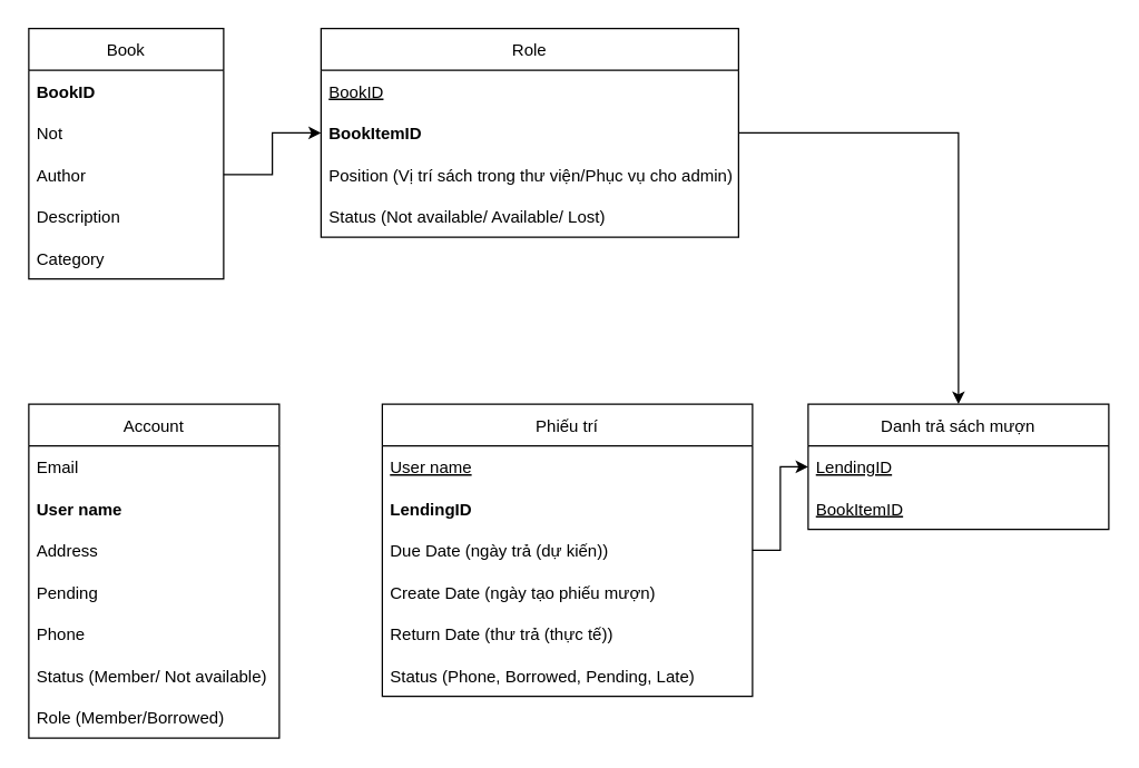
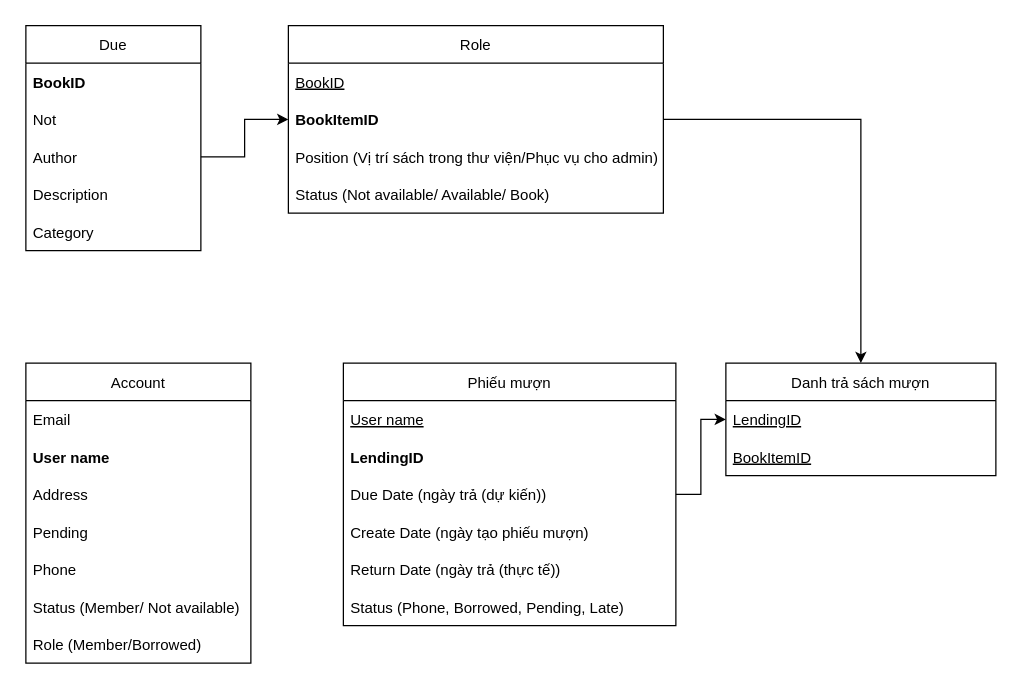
- <mxCell id="2" value="Book" style="swimlane;fontStyle=0;childLayout=stackLayout;horizontal=1;startSize=30;horizontalStack=0;resizeParent=1;resizeParentMax=0;resizeLast=0;collapsible=1;marginBottom=0;" vertex="1" parent="1"><mxGeometry x="20" y="20" width="140" height="180" as="geometry" /></mxCell>
+ <mxCell id="2" value="Due" style="swimlane;fontStyle=0;childLayout=stackLayout;horizontal=1;startSize=30;horizontalStack=0;resizeParent=1;resizeParentMax=0;resizeLast=0;collapsible=1;marginBottom=0;" vertex="1" parent="1"><mxGeometry x="20" y="20" width="140" height="180" as="geometry" /></mxCell>
- <mxCell id="12" value="Status (Not available/ Available/ Lost)" style="text;strokeColor=none;fillColor=none;align=left;verticalAlign=middle;spacingLeft=4;spacingRight=4;overflow=hidden;points=[[0,0.5],[1,0.5]];portConstraint=eastwest;rotatable=0;" vertex="1" parent="8"><mxGeometry y="120" width="300" height="30" as="geometry" /></mxCell>
+ <mxCell id="12" value="Status (Not available/ Available/ Book)" style="text;strokeColor=none;fillColor=none;align=left;verticalAlign=middle;spacingLeft=4;spacingRight=4;overflow=hidden;points=[[0,0.5],[1,0.5]];portConstraint=eastwest;rotatable=0;" vertex="1" parent="8"><mxGeometry y="120" width="300" height="30" as="geometry" /></mxCell>
- <mxCell id="21" value="Phiếu trí" style="swimlane;fontStyle=0;childLayout=stackLayout;horizontal=1;startSize=30;horizontalStack=0;resizeParent=1;resizeParentMax=0;resizeLast=0;collapsible=1;marginBottom=0;" vertex="1" parent="1"><mxGeometry x="274" y="290" width="266" height="210" as="geometry" /></mxCell>
+ <mxCell id="21" value="Phiếu mượn" style="swimlane;fontStyle=0;childLayout=stackLayout;horizontal=1;startSize=30;horizontalStack=0;resizeParent=1;resizeParentMax=0;resizeLast=0;collapsible=1;marginBottom=0;" vertex="1" parent="1"><mxGeometry x="274" y="290" width="266" height="210" as="geometry" /></mxCell>
- <mxCell id="26" value="Return Date (thư trả (thực tế))" style="text;strokeColor=none;fillColor=none;align=left;verticalAlign=middle;spacingLeft=4;spacingRight=4;overflow=hidden;points=[[0,0.5],[1,0.5]];portConstraint=eastwest;rotatable=0;" vertex="1" parent="21"><mxGeometry y="150" width="266" height="30" as="geometry" /></mxCell>
+ <mxCell id="26" value="Return Date (ngày trả (thực tế))" style="text;strokeColor=none;fillColor=none;align=left;verticalAlign=middle;spacingLeft=4;spacingRight=4;overflow=hidden;points=[[0,0.5],[1,0.5]];portConstraint=eastwest;rotatable=0;" vertex="1" parent="21"><mxGeometry y="150" width="266" height="30" as="geometry" /></mxCell>
